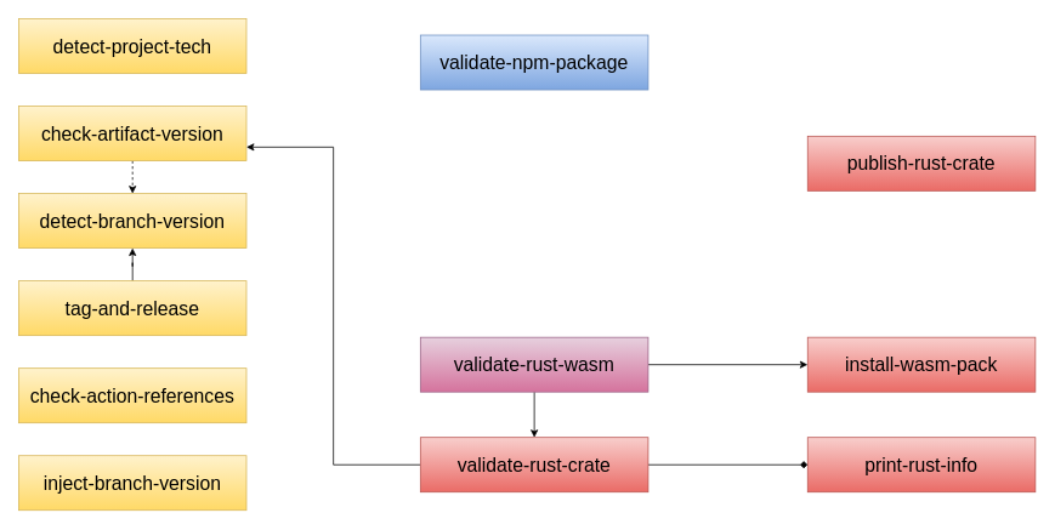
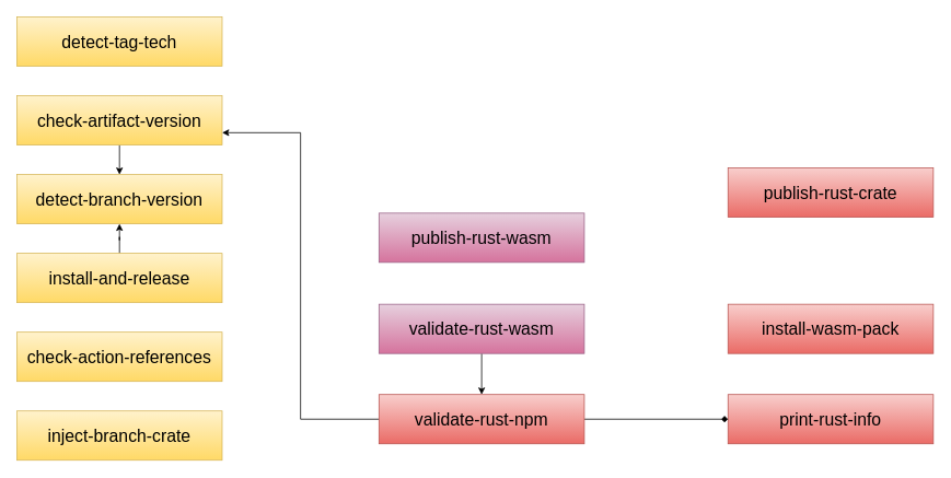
- <mxCell id="2" value="&lt;font color=&quot;#000000&quot; style=&quot;font-size: 21px;&quot;&gt;detect-project-tech&lt;/font&gt;" style="rounded=0;whiteSpace=wrap;html=1;fillColor=#fff2cc;gradientColor=#ffd966;strokeColor=#d6b656;fontSize=21;" parent="1" vertex="1"><mxGeometry x="20" y="20" width="250" height="60" as="geometry" /></mxCell>
+ <mxCell id="2" value="&lt;font color=&quot;#000000&quot; style=&quot;font-size: 21px;&quot;&gt;detect-tag-tech&lt;/font&gt;" style="rounded=0;whiteSpace=wrap;html=1;fillColor=#fff2cc;gradientColor=#ffd966;strokeColor=#d6b656;fontSize=21;" parent="1" vertex="1"><mxGeometry x="20" y="20" width="250" height="60" as="geometry" /></mxCell>
- <mxCell id="14" value="&lt;font color=&quot;#000000&quot; style=&quot;font-size: 21px;&quot;&gt;validate-npm-package&lt;/font&gt;" style="rounded=0;whiteSpace=wrap;html=1;fillColor=#dae8fc;gradientColor=#7ea6e0;strokeColor=#6c8ebf;fontSize=21;" parent="1" vertex="1"><mxGeometry x="461" y="38" width="250" height="60" as="geometry" /></mxCell>
- <mxCell id="13" value="&lt;font color=&quot;#000000&quot; style=&quot;font-size: 21px;&quot;&gt;publish-rust-crate&lt;/font&gt;" style="rounded=0;whiteSpace=wrap;html=1;fillColor=#f8cecc;gradientColor=#ea6b66;strokeColor=#b85450;fontSize=21;" parent="1" vertex="1"><mxGeometry x="886" y="149" width="250" height="60" as="geometry" /></mxCell>
+ <mxCell id="13" value="&lt;font color=&quot;#000000&quot; style=&quot;font-size: 21px;&quot;&gt;publish-rust-crate&lt;/font&gt;" style="rounded=0;whiteSpace=wrap;html=1;fillColor=#f8cecc;gradientColor=#ea6b66;strokeColor=#b85450;fontSize=21;" parent="1" vertex="1"><mxGeometry x="886" y="204" width="250" height="60" as="geometry" /></mxCell>
- <mxCell id="6" style="edgeStyle=orthogonalEdgeStyle;rounded=0;orthogonalLoop=1;jettySize=auto;html=1;exitX=0.5;exitY=1;exitDx=0;exitDy=0;entryX=0.5;entryY=0;entryDx=0;entryDy=0;dashed=1;" parent="1" source="7" target="5" edge="1"><mxGeometry relative="1" as="geometry" /></mxCell>
+ <mxCell id="6" style="edgeStyle=orthogonalEdgeStyle;rounded=0;orthogonalLoop=1;jettySize=auto;html=1;exitX=0.5;exitY=1;exitDx=0;exitDy=0;entryX=0.5;entryY=0;entryDx=0;entryDy=0;" parent="1" source="7" target="5" edge="1"><mxGeometry relative="1" as="geometry" /></mxCell>
+ <mxCell id="19" value="&lt;font color=&quot;#000000&quot; style=&quot;font-size: 21px;&quot;&gt;publish-rust-wasm&lt;/font&gt;" style="rounded=0;whiteSpace=wrap;html=1;fillColor=#e6d0de;strokeColor=#996185;gradientColor=#d5739d;fontSize=21;" parent="1" vertex="1"><mxGeometry x="461" y="259" width="250" height="60" as="geometry" /></mxCell>
- <mxCell id="9" value="&lt;font color=&quot;#000000&quot; style=&quot;font-size: 21px;&quot;&gt;tag-and-release&lt;/font&gt;" style="rounded=0;whiteSpace=wrap;html=1;fillColor=#fff2cc;gradientColor=#ffd966;strokeColor=#d6b656;fontSize=21;" parent="1" vertex="1"><mxGeometry x="20" y="308" width="250" height="60" as="geometry" /></mxCell>
+ <mxCell id="9" value="&lt;font color=&quot;#000000&quot; style=&quot;font-size: 21px;&quot;&gt;install-and-release&lt;/font&gt;" style="rounded=0;whiteSpace=wrap;html=1;fillColor=#fff2cc;gradientColor=#ffd966;strokeColor=#d6b656;fontSize=21;" parent="1" vertex="1"><mxGeometry x="20" y="308" width="250" height="60" as="geometry" /></mxCell>
- <mxCell id="15" style="edgeStyle=orthogonalEdgeStyle;rounded=0;orthogonalLoop=1;jettySize=auto;html=1;exitX=1;exitY=0.5;exitDx=0;exitDy=0;entryX=0;entryY=0.5;entryDx=0;entryDy=0;fontSize=17;" parent="1" source="17" target="3" edge="1"><mxGeometry relative="1" as="geometry" /></mxCell>
- <mxCell id="12" value="&lt;font color=&quot;#000000&quot; style=&quot;font-size: 21px;&quot;&gt;validate-rust-crate&lt;/font&gt;" style="rounded=0;whiteSpace=wrap;html=1;fillColor=#f8cecc;gradientColor=#ea6b66;strokeColor=#b85450;fontSize=21;" parent="1" vertex="1"><mxGeometry x="461" y="480" width="250" height="60" as="geometry" /></mxCell>
+ <mxCell id="12" value="&lt;font color=&quot;#000000&quot; style=&quot;font-size: 21px;&quot;&gt;validate-rust-npm&lt;/font&gt;" style="rounded=0;whiteSpace=wrap;html=1;fillColor=#f8cecc;gradientColor=#ea6b66;strokeColor=#b85450;fontSize=21;" parent="1" vertex="1"><mxGeometry x="461" y="480" width="250" height="60" as="geometry" /></mxCell>
- <mxCell id="20" value="&lt;font color=&quot;#000000&quot; style=&quot;font-size: 21px;&quot;&gt;inject-branch-version&lt;/font&gt;" style="rounded=0;whiteSpace=wrap;html=1;fillColor=#fff2cc;strokeColor=#d6b656;fontSize=21;gradientColor=#ffd966;" vertex="1" parent="1"><mxGeometry x="20" y="500" width="250" height="60" as="geometry" /></mxCell>
+ <mxCell id="20" value="&lt;font color=&quot;#000000&quot; style=&quot;font-size: 21px;&quot;&gt;inject-branch-crate&lt;/font&gt;" style="rounded=0;whiteSpace=wrap;html=1;fillColor=#fff2cc;strokeColor=#d6b656;fontSize=21;gradientColor=#ffd966;" vertex="1" parent="1"><mxGeometry x="20" y="500" width="250" height="60" as="geometry" /></mxCell>
